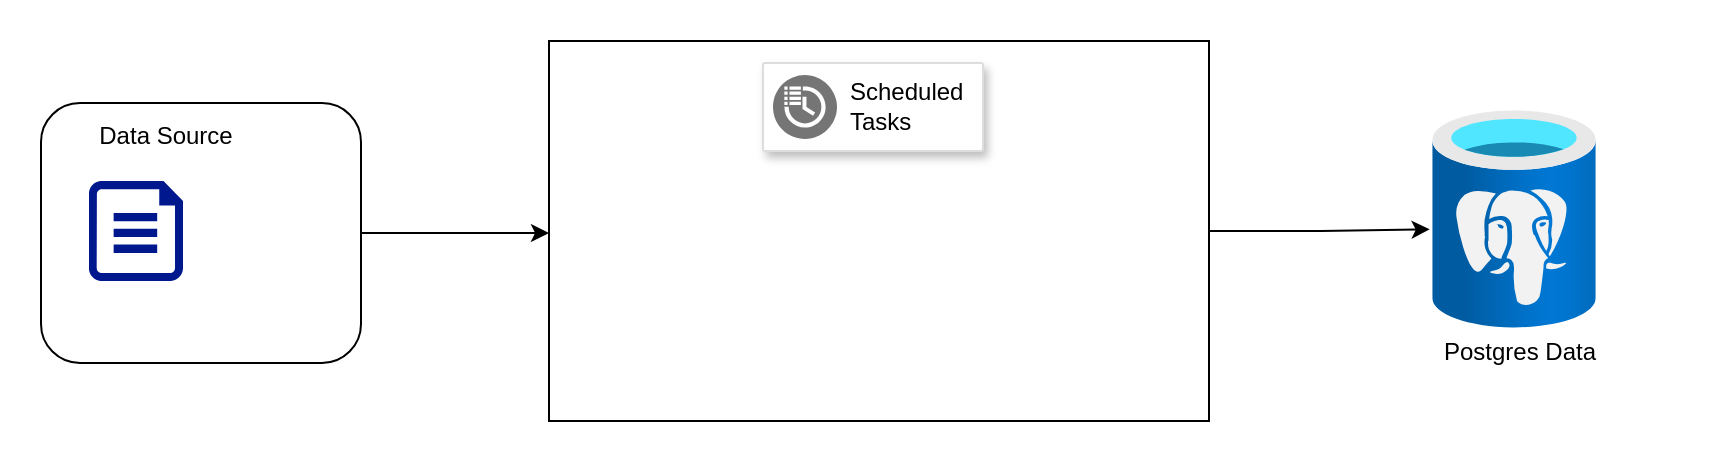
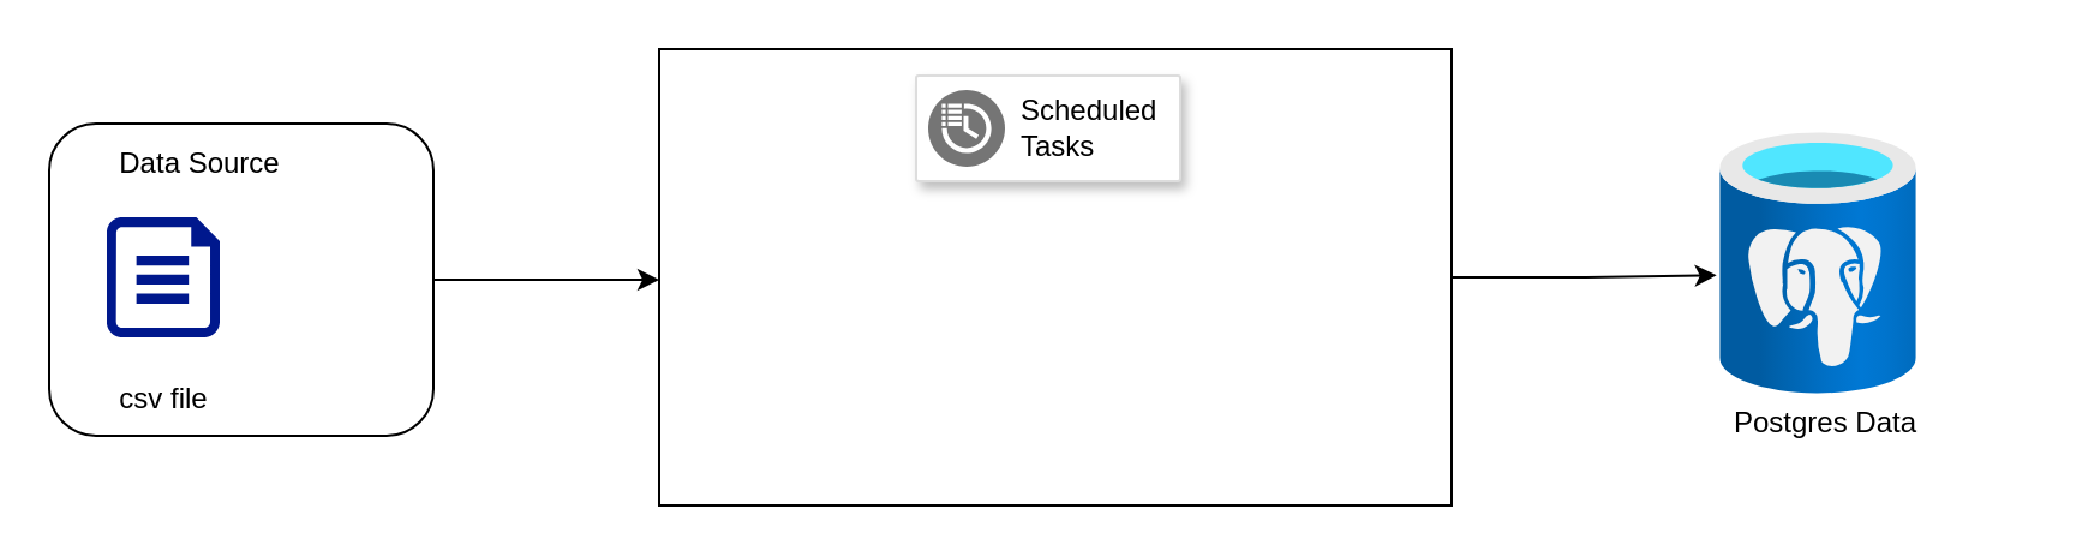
+ <mxCell id="6" value="csv file" style="text;html=1;align=center;verticalAlign=middle;whiteSpace=wrap;rounded=0;" vertex="1" parent="1"><mxGeometry x="37.5" y="151" width="60" height="30" as="geometry" /></mxCell>
